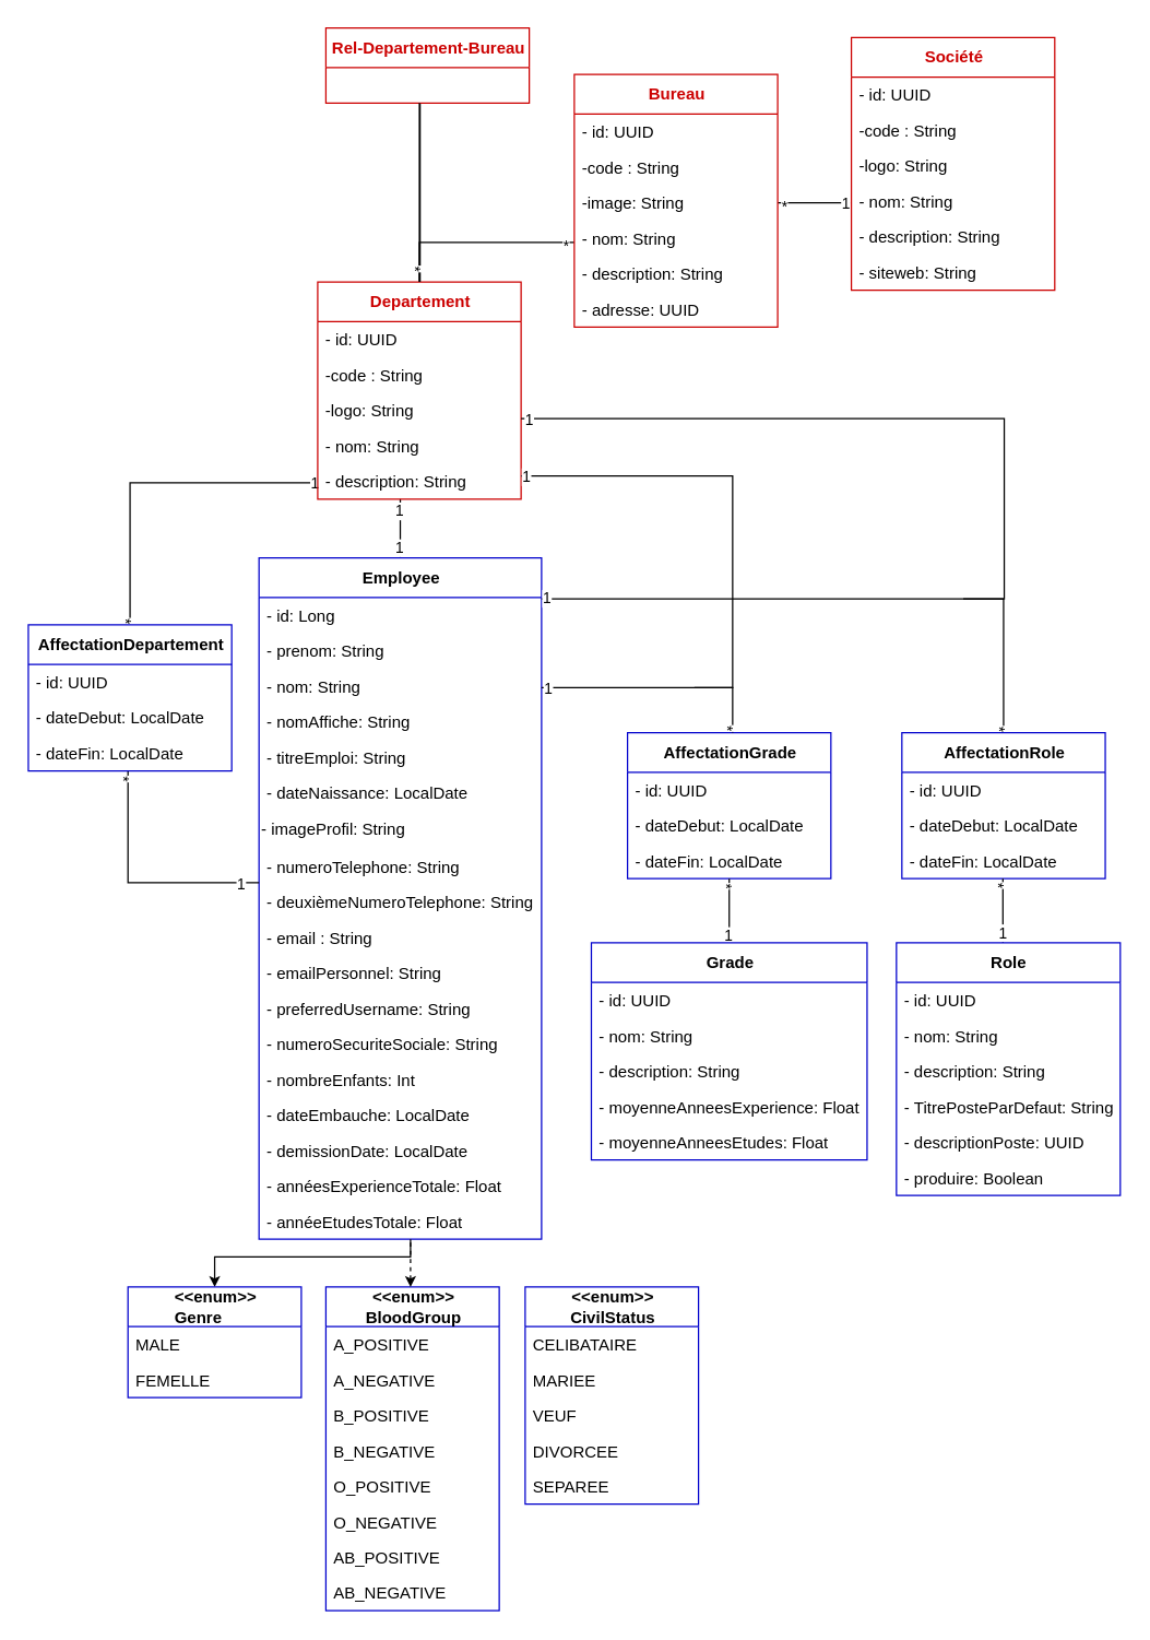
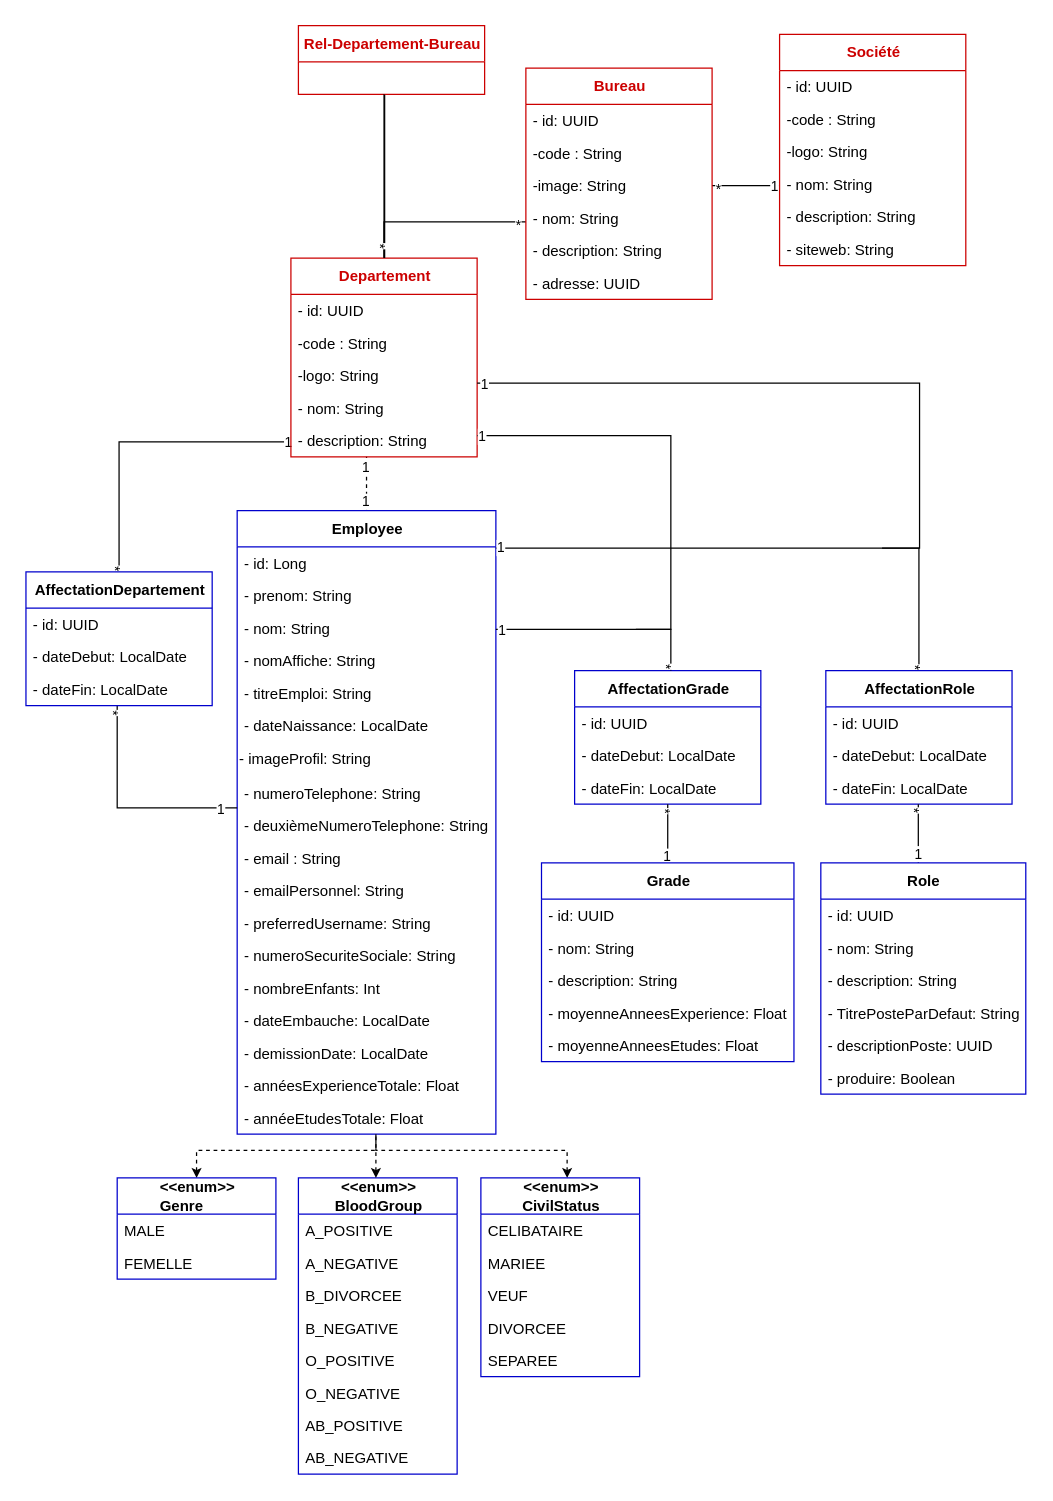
- <mxCell id="2" style="edgeStyle=orthogonalEdgeStyle;rounded=0;orthogonalLoop=1;jettySize=auto;html=1;endArrow=none;endFill=0;" edge="1" parent="1" source="5" target="89"><mxGeometry relative="1" as="geometry"><Array as="points"><mxPoint x="290" y="414" /><mxPoint x="290" y="414" /></Array></mxGeometry></mxCell>
+ <mxCell id="2" style="edgeStyle=orthogonalEdgeStyle;rounded=0;orthogonalLoop=1;jettySize=auto;html=1;endArrow=none;endFill=0;dashed=1;" edge="1" parent="1" source="5" target="89"><mxGeometry relative="1" as="geometry"><Array as="points"><mxPoint x="290" y="414" /><mxPoint x="290" y="414" /></Array></mxGeometry></mxCell>
- <mxCell id="67" style="edgeStyle=orthogonalEdgeStyle;rounded=0;orthogonalLoop=1;jettySize=auto;html=1;endArrow=none;endFill=0;startSize=5;endSize=5;startArrow=classic;startFill=1;dashed=0;" edge="1" parent="1" source="68" target="5"><mxGeometry relative="1" as="geometry"><mxPoint x="300" y="849" as="targetPoint" /><Array as="points"><mxPoint x="156" y="920" /><mxPoint x="300" y="920" /></Array></mxGeometry></mxCell>
+ <mxCell id="67" style="edgeStyle=orthogonalEdgeStyle;rounded=0;orthogonalLoop=1;jettySize=auto;html=1;endArrow=none;endFill=0;startSize=5;endSize=5;startArrow=classic;startFill=1;dashed=1;" edge="1" parent="1" source="68" target="5"><mxGeometry relative="1" as="geometry"><mxPoint x="300" y="849" as="targetPoint" /><Array as="points"><mxPoint x="156" y="920" /><mxPoint x="300" y="920" /></Array></mxGeometry></mxCell>
+ <mxCell id="71" style="edgeStyle=orthogonalEdgeStyle;rounded=0;orthogonalLoop=1;jettySize=auto;html=1;dashed=1;startArrow=classic;startFill=1;endArrow=none;endFill=0;startSize=5;endSize=5;" edge="1" parent="1" source="72" target="5"><mxGeometry relative="1" as="geometry"><mxPoint x="300" y="849" as="targetPoint" /><Array as="points"><mxPoint x="453" y="920" /><mxPoint x="300" y="920" /></Array><mxPoint x="463.003" y="1026" as="sourcePoint" /></mxGeometry></mxCell>
- <mxCell id="81" value="B_POSITIVE" style="text;strokeColor=none;fillColor=none;align=left;verticalAlign=top;spacingLeft=4;spacingRight=4;overflow=hidden;rotatable=0;points=[[0,0.5],[1,0.5]];portConstraint=eastwest;container=0;fontStyle=0" vertex="1" parent="78"><mxGeometry y="81" width="127" height="26" as="geometry" /></mxCell>
+ <mxCell id="81" value="B_DIVORCEE" style="text;strokeColor=none;fillColor=none;align=left;verticalAlign=top;spacingLeft=4;spacingRight=4;overflow=hidden;rotatable=0;points=[[0,0.5],[1,0.5]];portConstraint=eastwest;container=0;fontStyle=0" vertex="1" parent="78"><mxGeometry y="81" width="127" height="26" as="geometry" /></mxCell>
